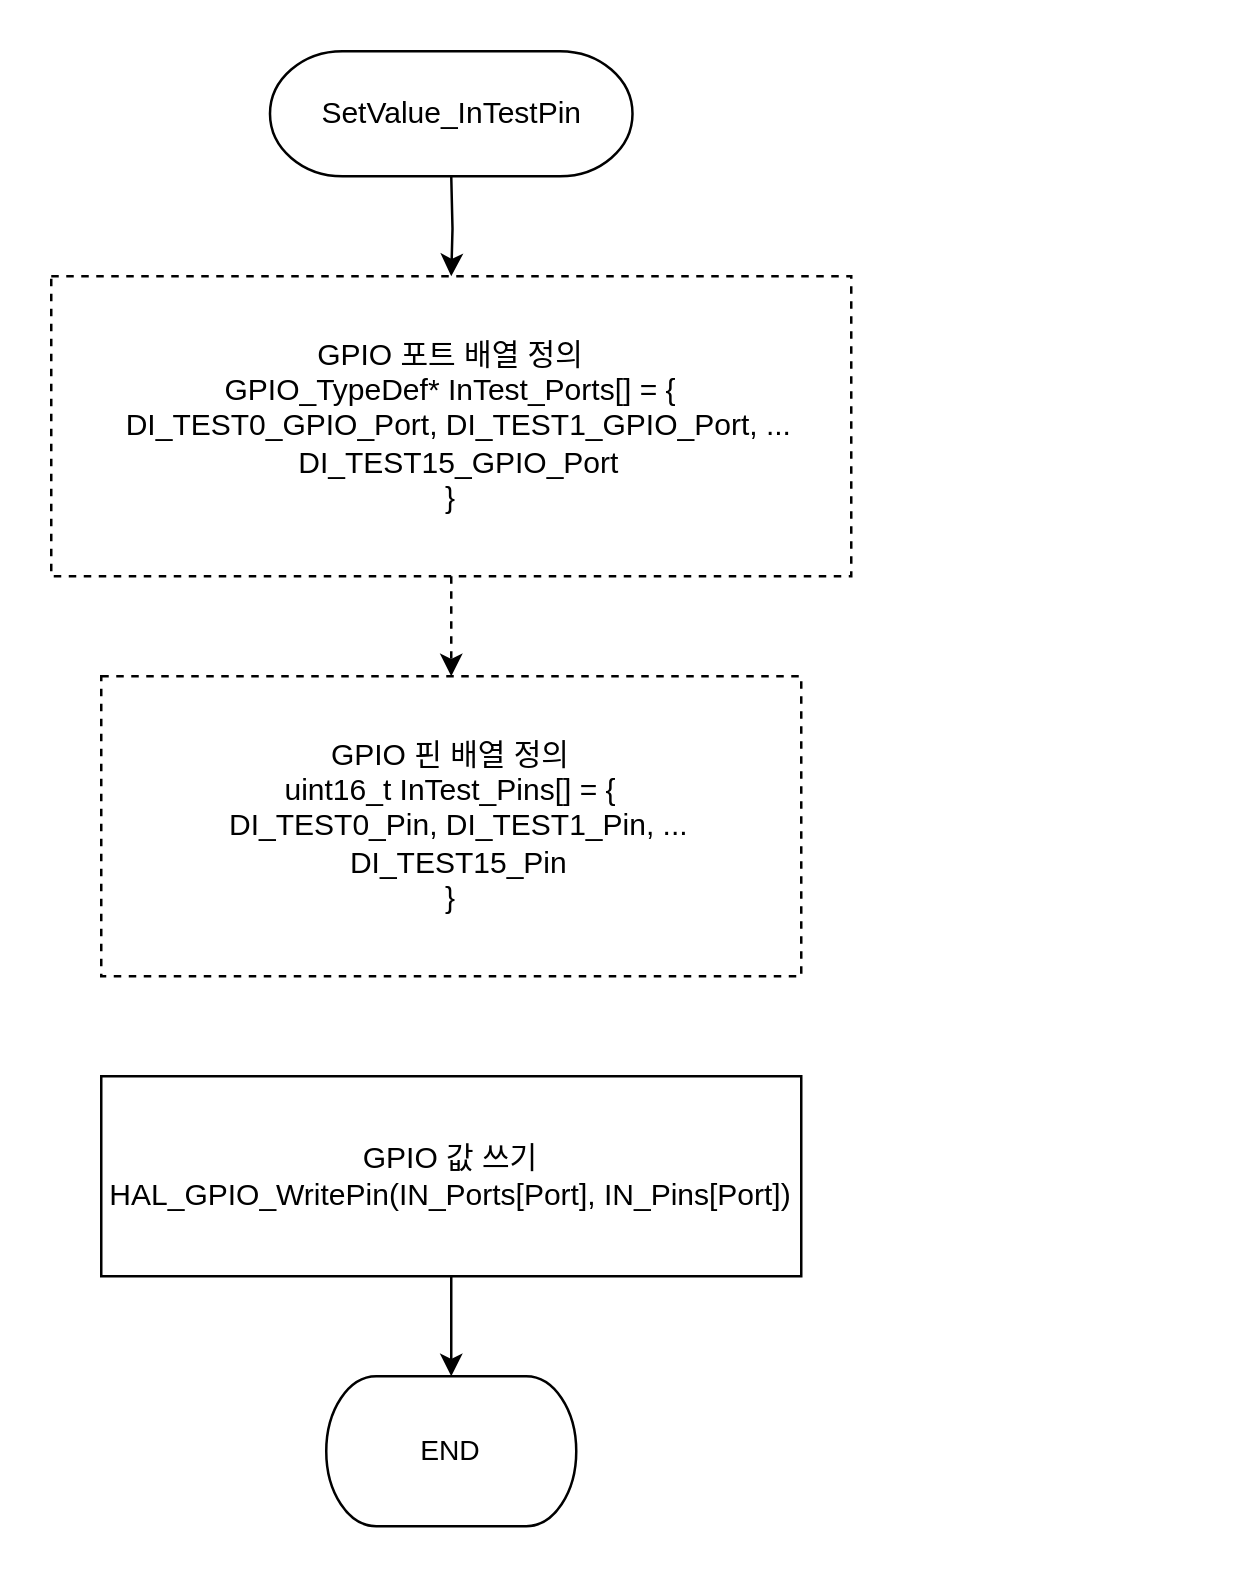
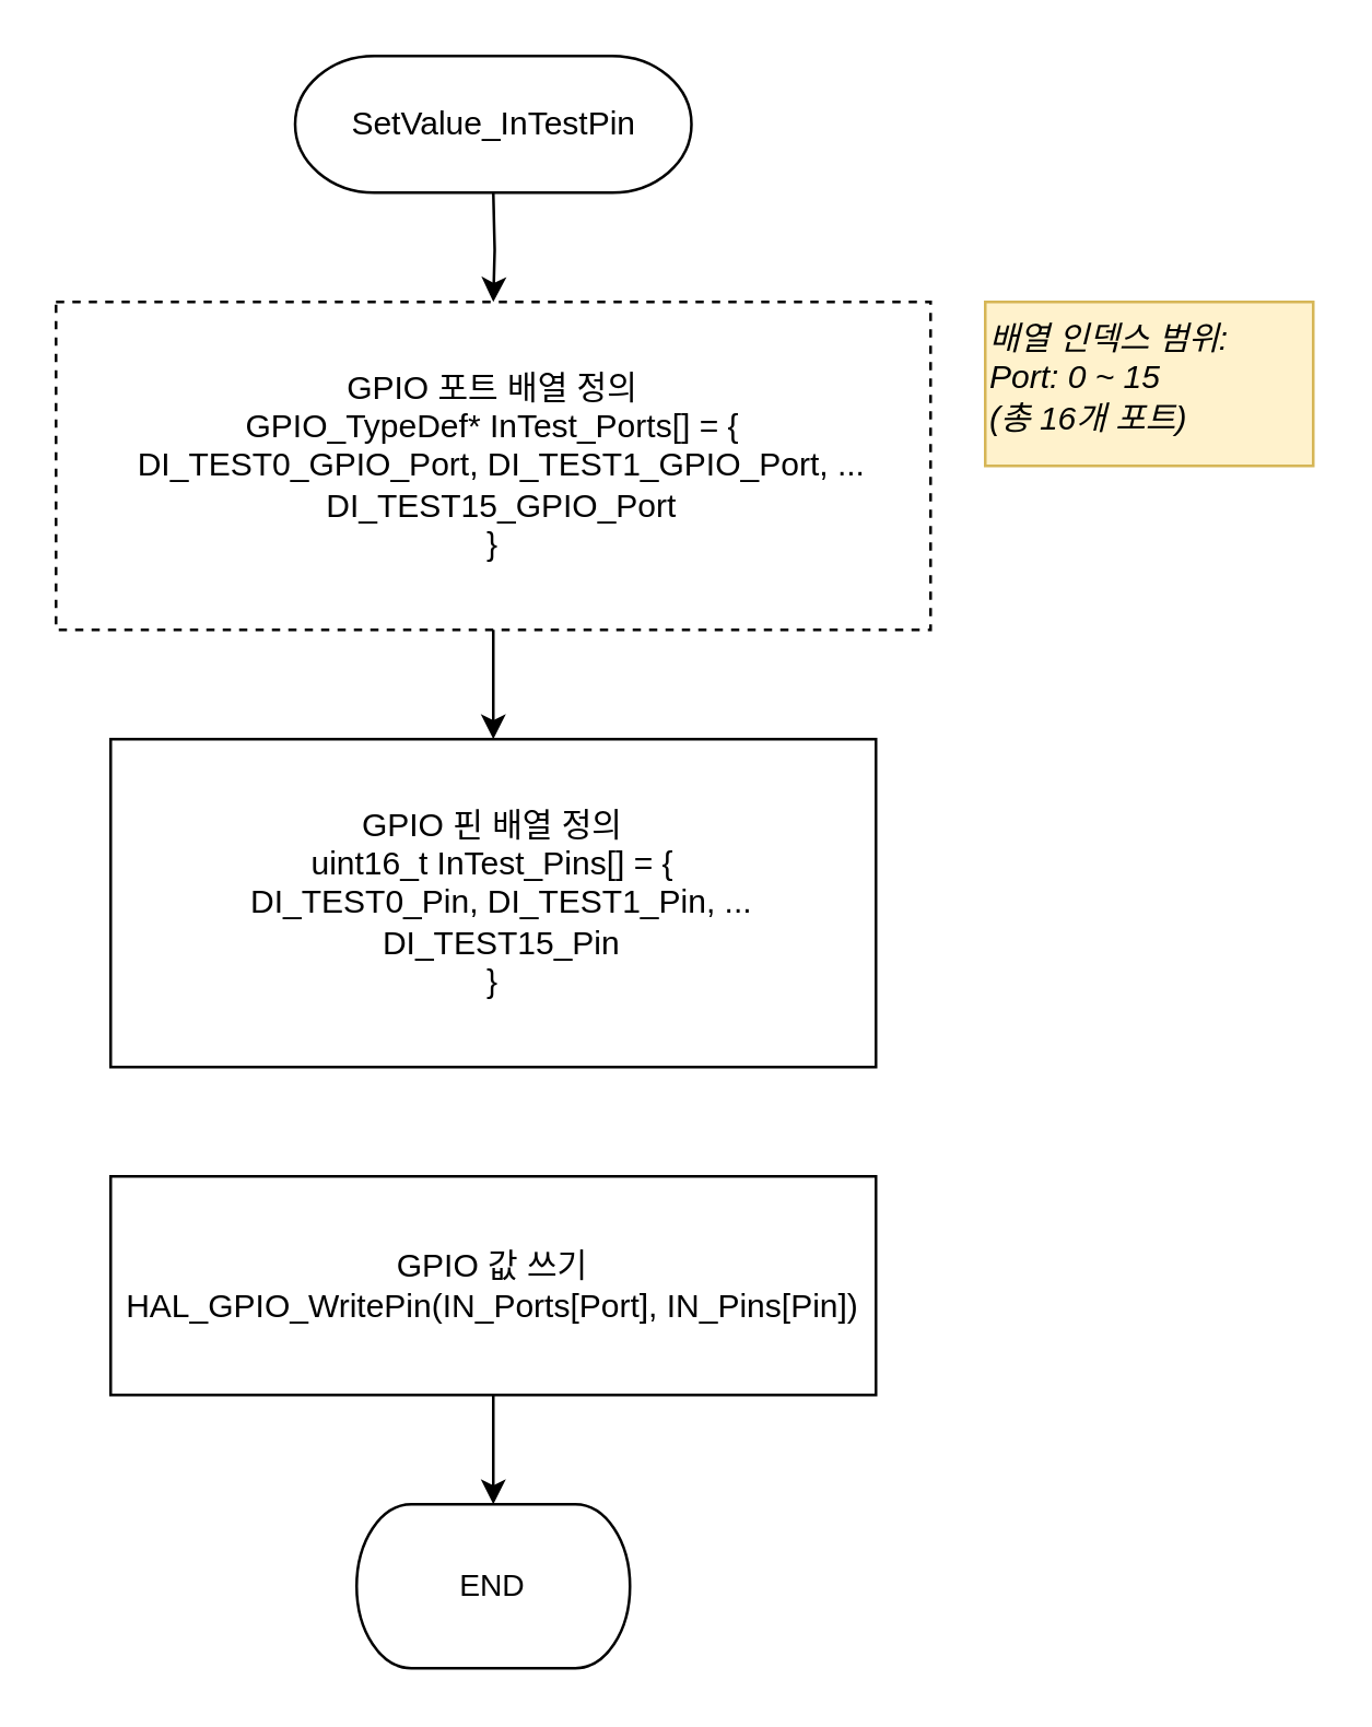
+ <mxCell id="8" value="배열 인덱스 범위:&#10;Port: 0 ~ 15&#10;(총 16개 포트)" style="text;html=1;align=left;verticalAlign=top;resizable=0;points=[];autosize=1;strokeColor=#d6b656;fillColor=#fff2cc;fontStyle=2;strokeWidth=1;" parent="1" vertex="1"><mxGeometry x="360" y="110" width="120" height="60" as="geometry" /></mxCell>
- <mxCell id="6" style="edgeStyle=orthogonalEdgeStyle;rounded=0;orthogonalLoop=1;jettySize=auto;html=1;strokeWidth=1;dashed=1;" parent="1" source="2" target="3" edge="1"><mxGeometry relative="1" as="geometry" /></mxCell>
+ <mxCell id="6" style="edgeStyle=orthogonalEdgeStyle;rounded=0;orthogonalLoop=1;jettySize=auto;html=1;strokeWidth=1;" parent="1" source="2" target="3" edge="1"><mxGeometry relative="1" as="geometry" /></mxCell>
- <mxCell id="3" value="GPIO 핀 배열 정의&lt;br&gt;uint16_t InTest_Pins[] = {&lt;br&gt;&amp;nbsp; DI_TEST0_Pin, DI_TEST1_Pin, ...&lt;br&gt;&amp;nbsp; DI_TEST15_Pin&lt;br&gt;}" style="rounded=0;whiteSpace=wrap;html=1;strokeWidth=1;dashed=1;" parent="1" vertex="1"><mxGeometry x="40" y="270" width="280" height="120" as="geometry" /></mxCell>
+ <mxCell id="3" value="GPIO 핀 배열 정의&lt;br&gt;uint16_t InTest_Pins[] = {&lt;br&gt;&amp;nbsp; DI_TEST0_Pin, DI_TEST1_Pin, ...&lt;br&gt;&amp;nbsp; DI_TEST15_Pin&lt;br&gt;}" style="rounded=0;whiteSpace=wrap;html=1;strokeWidth=1;" parent="1" vertex="1"><mxGeometry x="40" y="270" width="280" height="120" as="geometry" /></mxCell>
- <mxCell id="4" value="GPIO 값 쓰기&lt;br&gt;HAL_GPIO_WritePin(IN_Ports[Port], IN_Pins[Port])" style="rounded=0;whiteSpace=wrap;html=1;strokeWidth=1;" parent="1" vertex="1"><mxGeometry x="40" y="430" width="280" height="80" as="geometry" /></mxCell>
+ <mxCell id="4" value="GPIO 값 쓰기&lt;br&gt;HAL_GPIO_WritePin(IN_Ports[Port], IN_Pins[Pin])" style="rounded=0;whiteSpace=wrap;html=1;strokeWidth=1;" parent="1" vertex="1"><mxGeometry x="40" y="430" width="280" height="80" as="geometry" /></mxCell>
